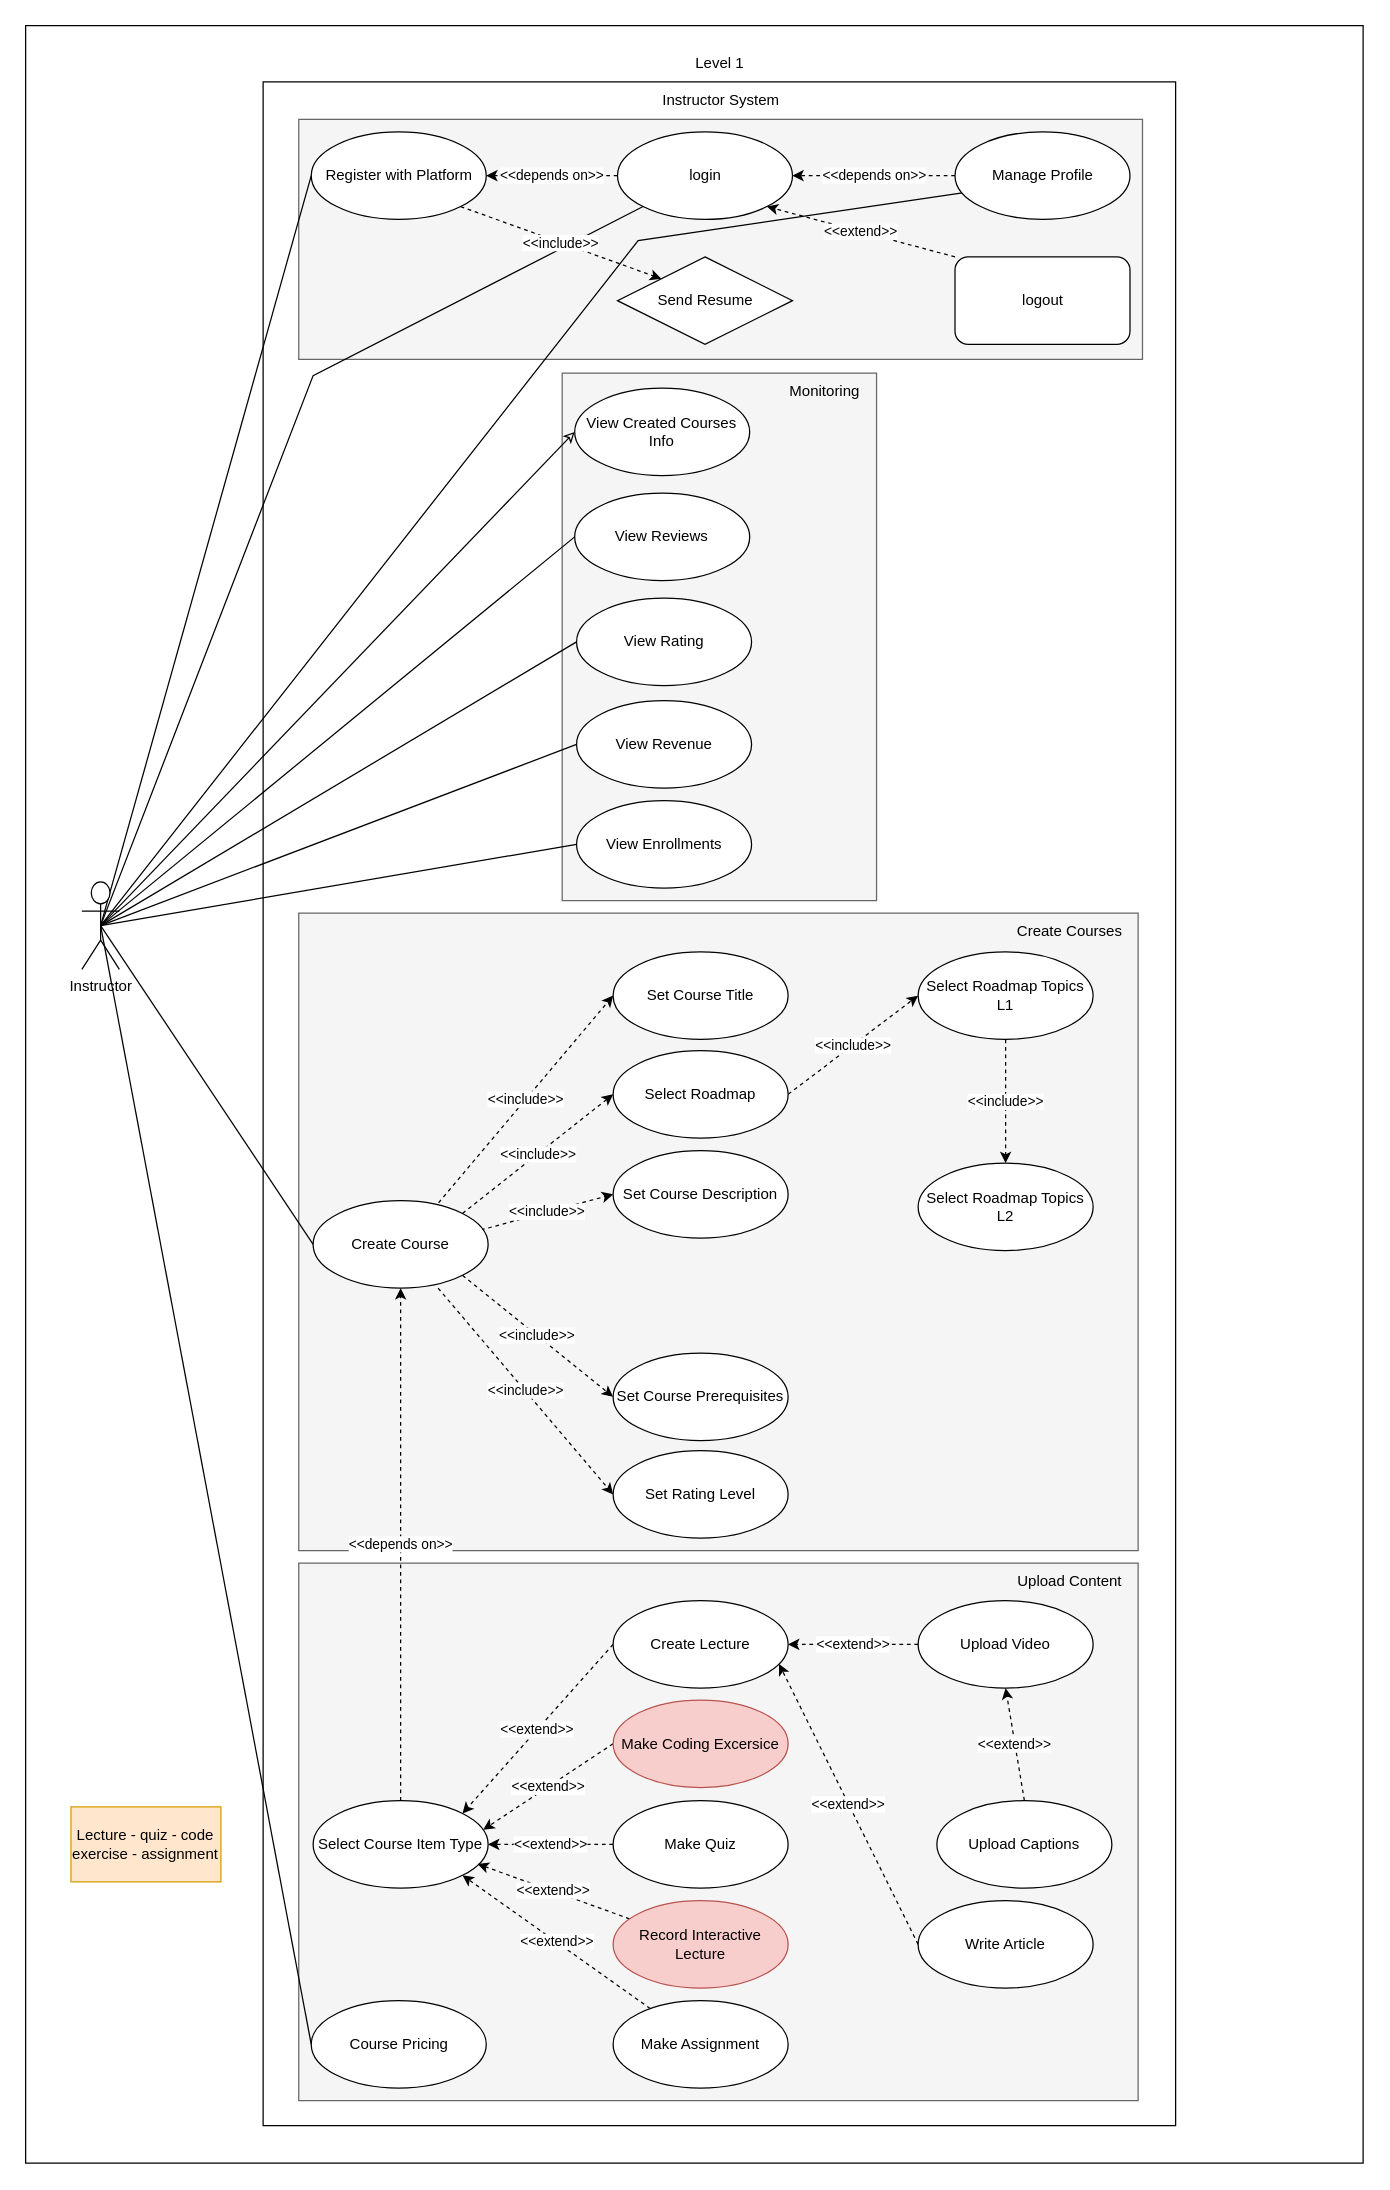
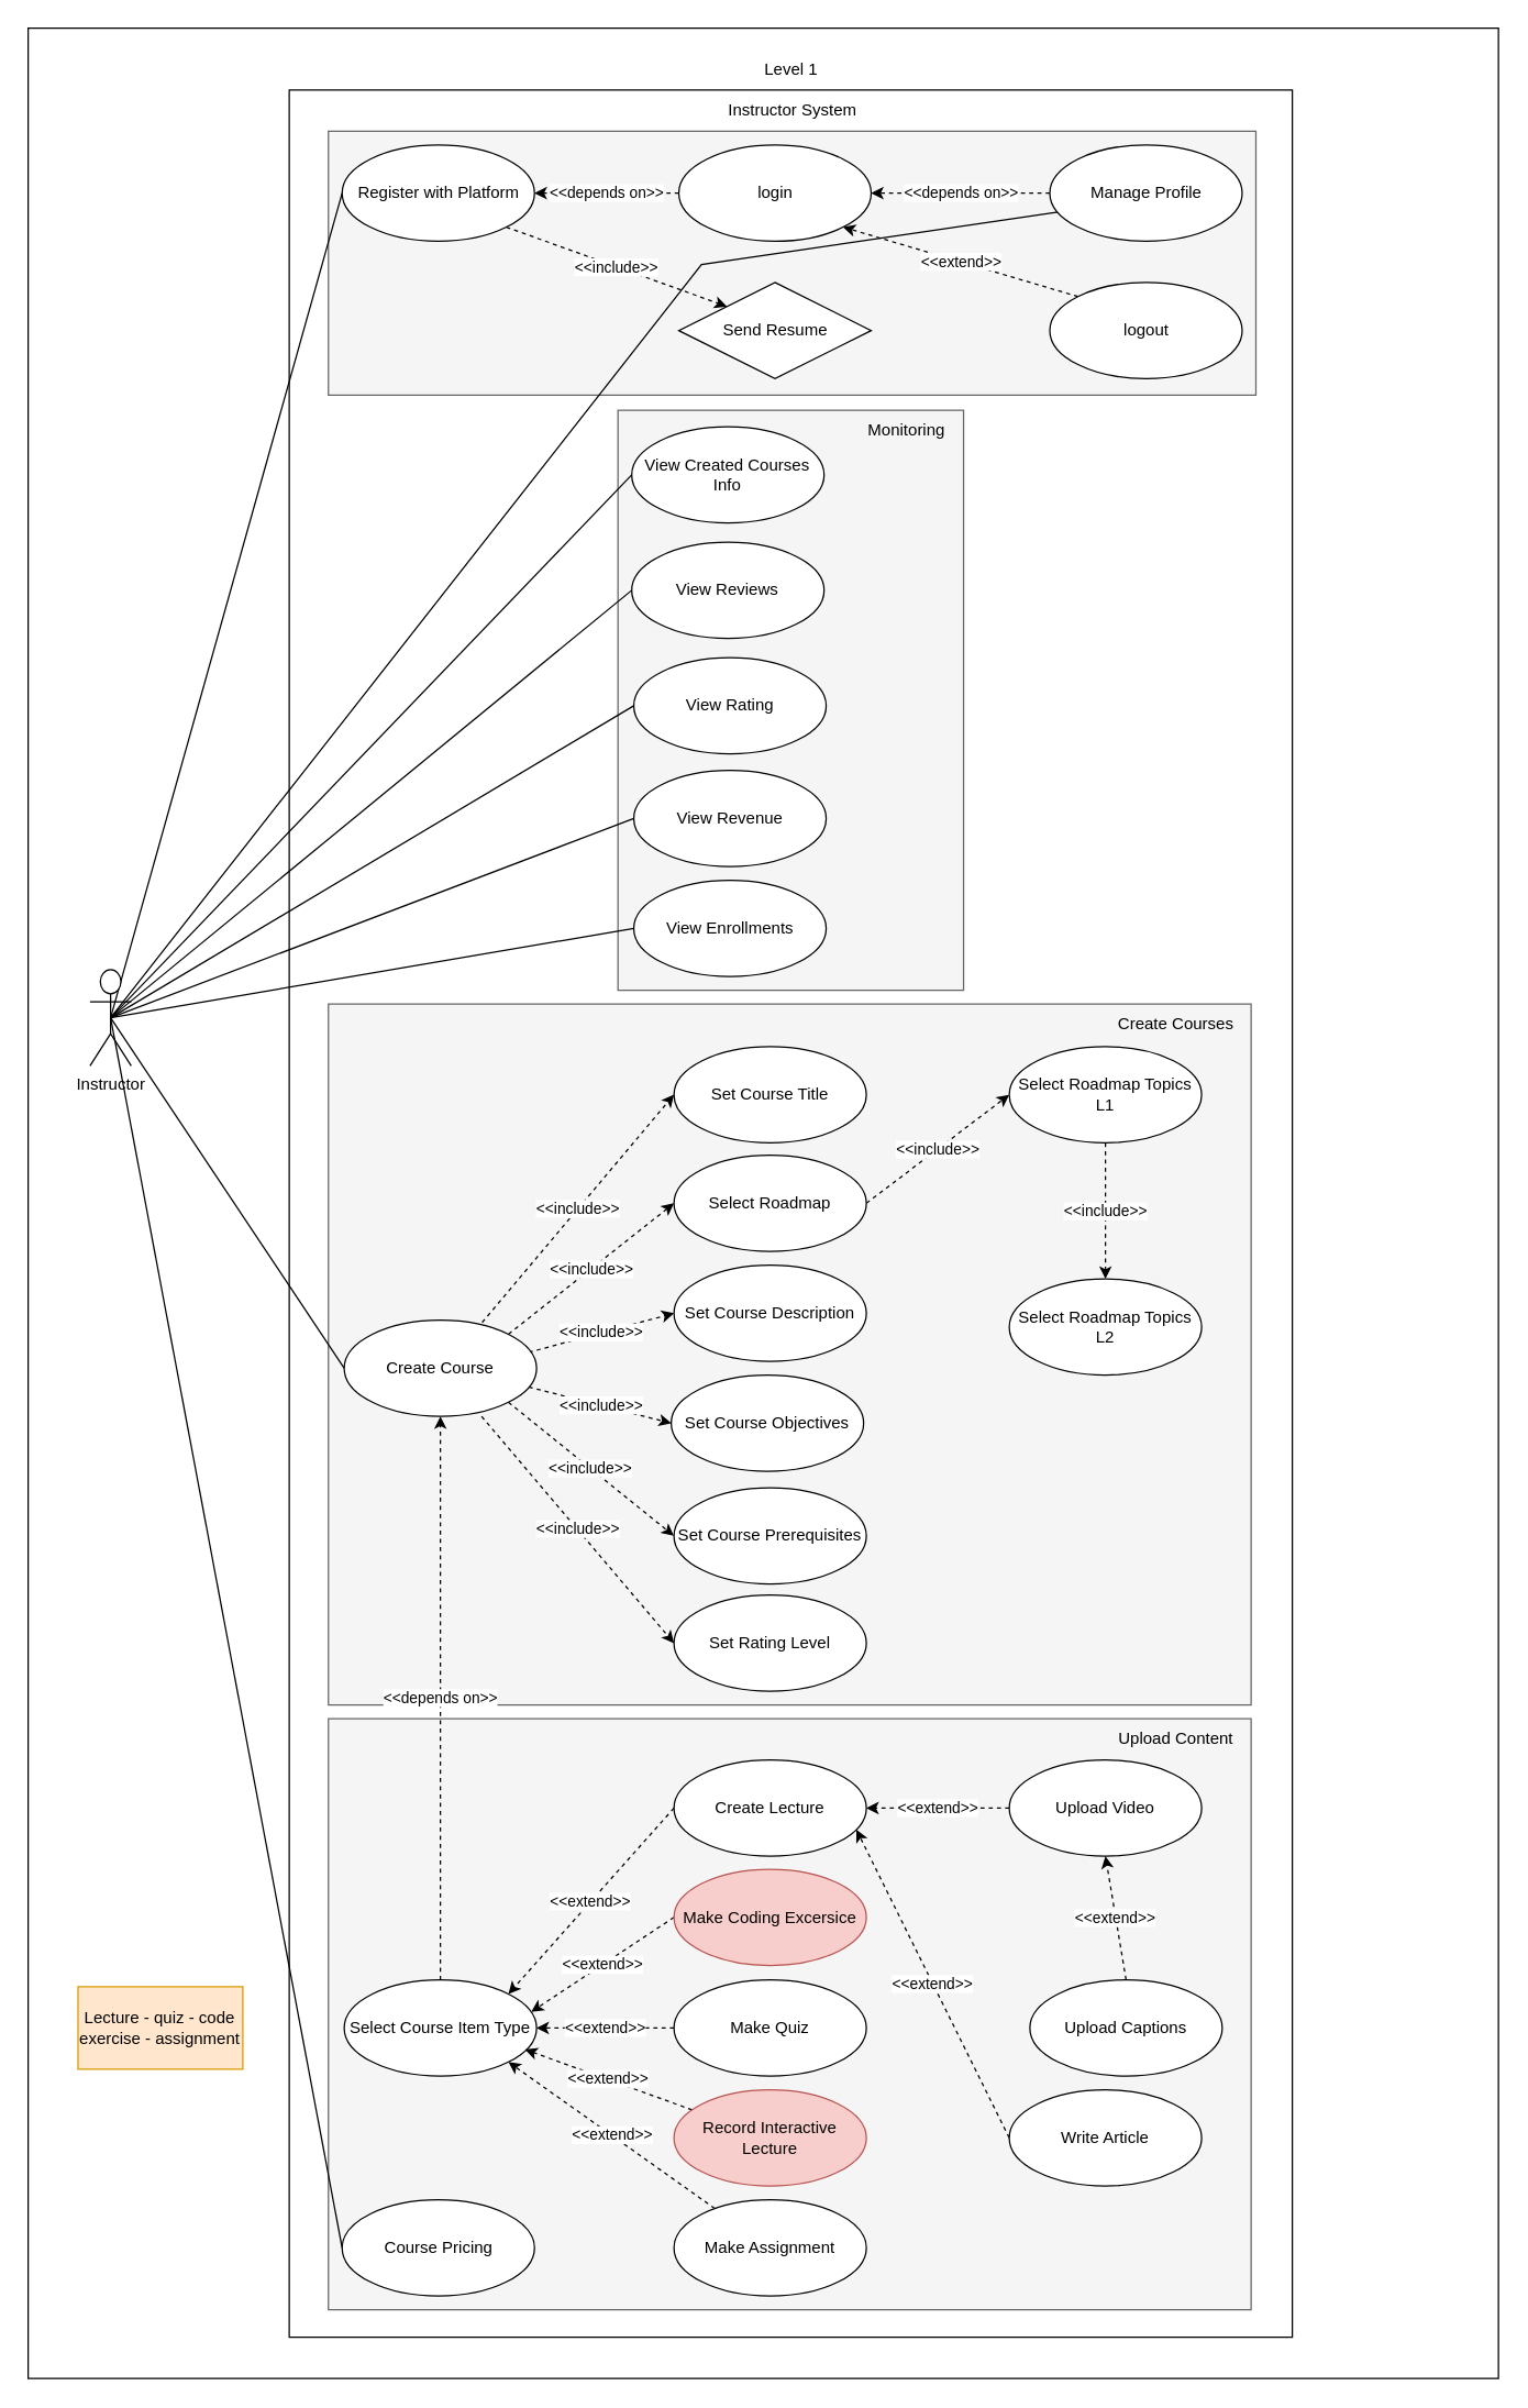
- <mxCell id="29" value="logout" style="whiteSpace=wrap;html=1;rounded=1;" vertex="1" parent="1"><mxGeometry x="763.5" y="205" width="140" height="70" as="geometry" /></mxCell>
+ <mxCell id="29" value="logout" style="ellipse;whiteSpace=wrap;html=1;" vertex="1" parent="1"><mxGeometry x="763.5" y="205" width="140" height="70" as="geometry" /></mxCell>
- <mxCell id="12" style="rounded=0;orthogonalLoop=1;jettySize=auto;html=1;exitX=0.5;exitY=0.5;exitDx=0;exitDy=0;exitPerimeter=0;entryX=0;entryY=0.5;entryDx=0;entryDy=0;endArrow=classic;endFill=0;" edge="1" parent="1" source="20" target="31"><mxGeometry relative="1" as="geometry" /></mxCell>
+ <mxCell id="12" style="rounded=0;orthogonalLoop=1;jettySize=auto;html=1;exitX=0.5;exitY=0.5;exitDx=0;exitDy=0;exitPerimeter=0;entryX=0;entryY=0.5;entryDx=0;entryDy=0;endArrow=none;endFill=0;" edge="1" parent="1" source="20" target="31"><mxGeometry relative="1" as="geometry" /></mxCell>
- <mxCell id="11" style="rounded=0;orthogonalLoop=1;jettySize=auto;html=1;exitX=0.5;exitY=0.5;exitDx=0;exitDy=0;exitPerimeter=0;entryX=0;entryY=1;entryDx=0;entryDy=0;endArrow=none;endFill=0;" edge="1" parent="1" source="20" target="22"><mxGeometry relative="1" as="geometry"><Array as="points"><mxPoint x="250" y="300" /></Array></mxGeometry></mxCell>
+ <mxCell id="41" value="&amp;lt;&amp;lt;include&amp;gt;&amp;gt;" style="rounded=0;orthogonalLoop=1;jettySize=auto;html=1;exitX=0.959;exitY=0.695;exitDx=0;exitDy=0;entryX=0;entryY=0.5;entryDx=0;entryDy=0;exitPerimeter=0;dashed=1;" edge="1" parent="1" source="43" target="51"><mxGeometry relative="1" as="geometry" /></mxCell>
+ <mxCell id="51" value="Set Course Objectives" style="ellipse;whiteSpace=wrap;html=1;" vertex="1" parent="1"><mxGeometry x="488" y="1000" width="140" height="70" as="geometry" /></mxCell>
